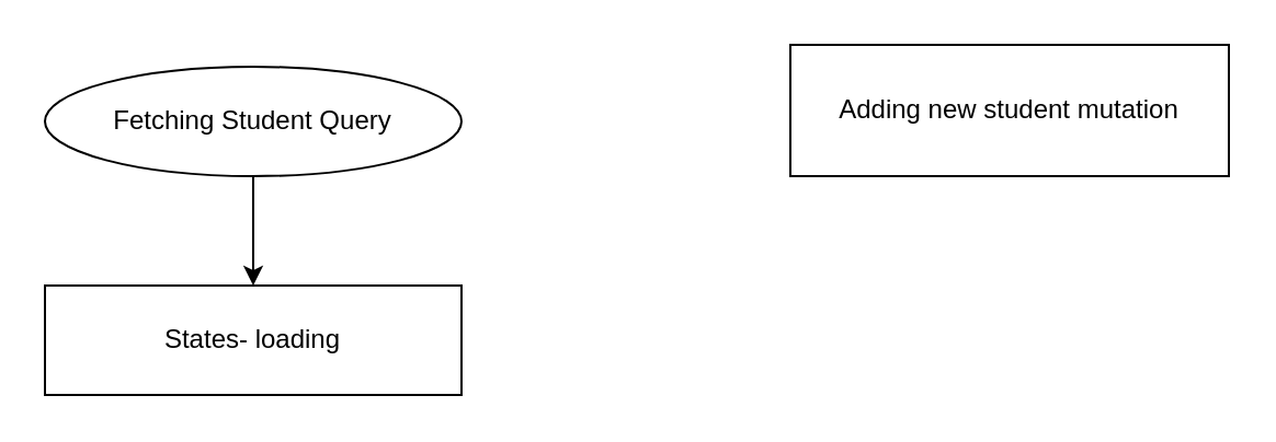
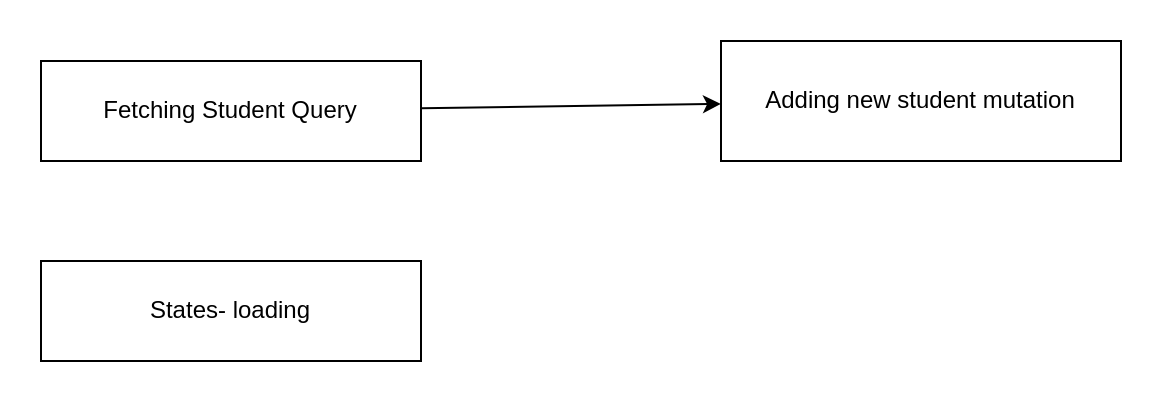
- <mxCell id="3" value="Fetching Student Query" style="ellipse;whiteSpace=wrap;html=1;" vertex="1" parent="1"><mxGeometry x="20" y="30" width="190" height="50" as="geometry" /></mxCell>
+ <mxCell id="3" value="Fetching Student Query" style="rounded=0;whiteSpace=wrap;html=1;" vertex="1" parent="1"><mxGeometry x="20" y="30" width="190" height="50" as="geometry" /></mxCell>
- <mxCell id="2" value="" style="edgeStyle=none;html=1;" edge="1" parent="1" source="3" target="5"><mxGeometry relative="1" as="geometry" /></mxCell>
+ <mxCell id="2" value="" style="edgeStyle=none;html=1;" edge="1" parent="1" source="3" target="4"><mxGeometry relative="1" as="geometry" /></mxCell>
